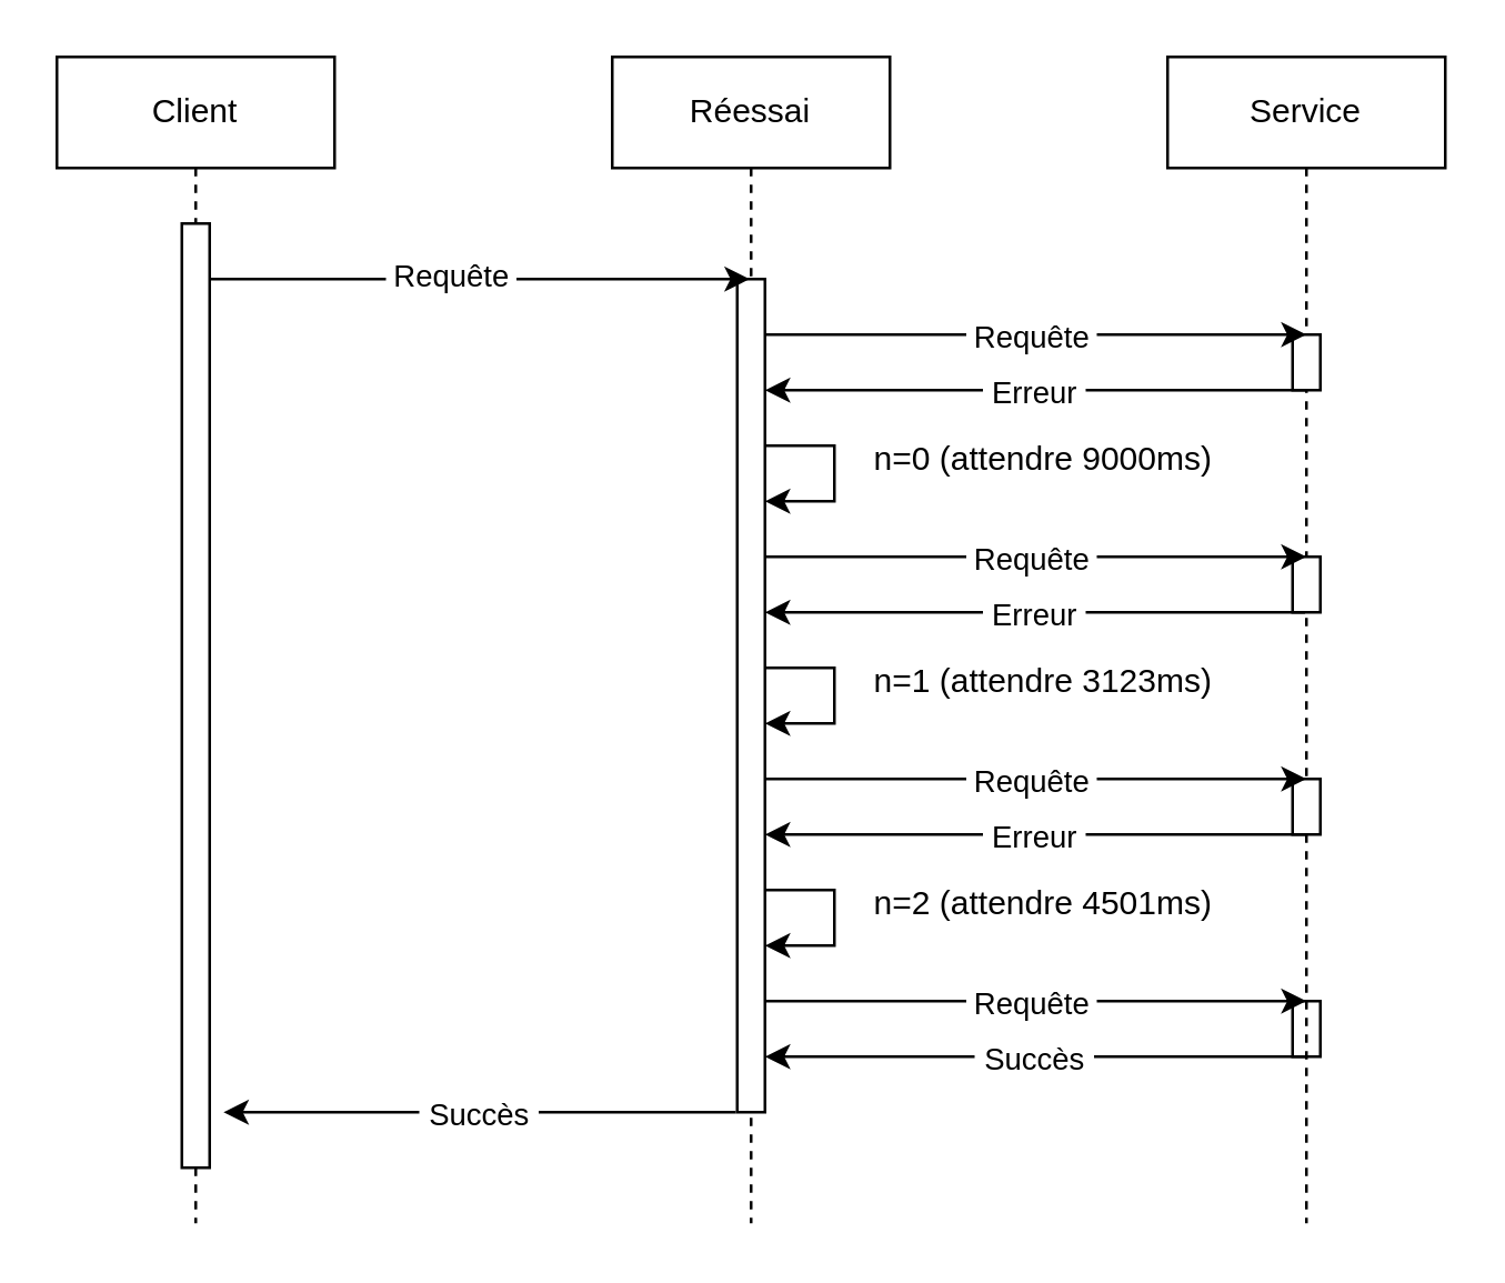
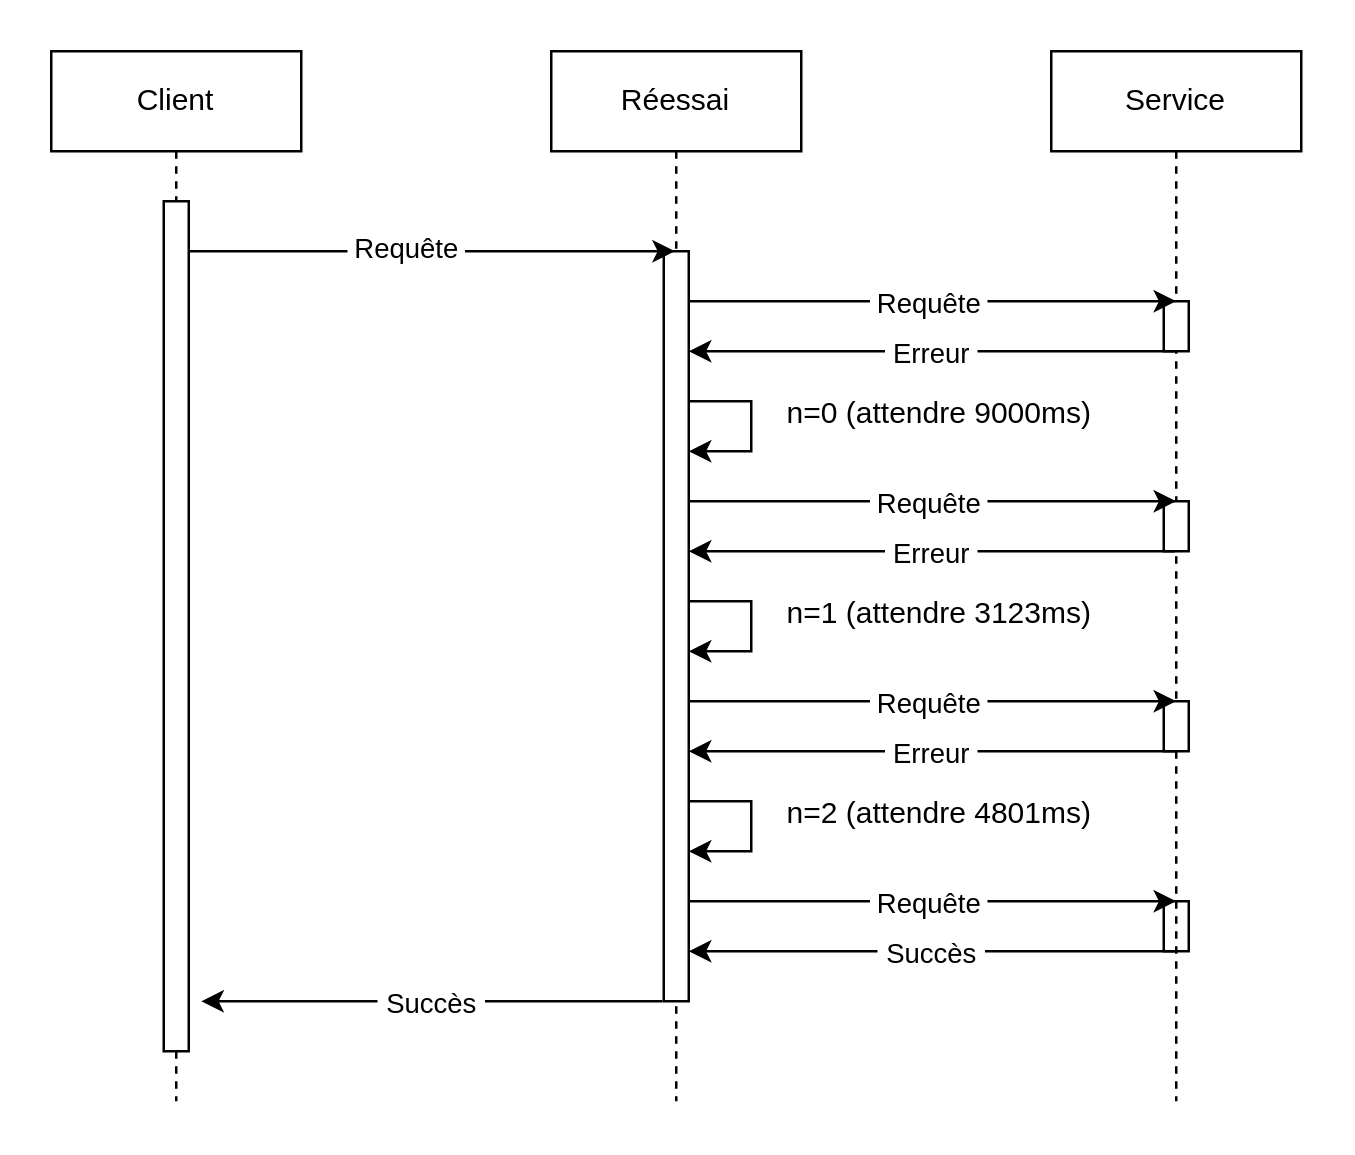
- <mxCell id="34" value="&lt;font style=&quot;font-size: 12px;&quot;&gt;n=2 (attendre 4501ms)&lt;/font&gt;" style="text;html=1;align=center;verticalAlign=middle;resizable=0;points=[];autosize=1;strokeColor=none;fillColor=none;" vertex="1" parent="1"><mxGeometry x="300" y="310" width="150" height="30" as="geometry" /></mxCell>
+ <mxCell id="34" value="&lt;font style=&quot;font-size: 12px;&quot;&gt;n=2 (attendre 4801ms)&lt;/font&gt;" style="text;html=1;align=center;verticalAlign=middle;resizable=0;points=[];autosize=1;strokeColor=none;fillColor=none;" vertex="1" parent="1"><mxGeometry x="300" y="310" width="150" height="30" as="geometry" /></mxCell>
